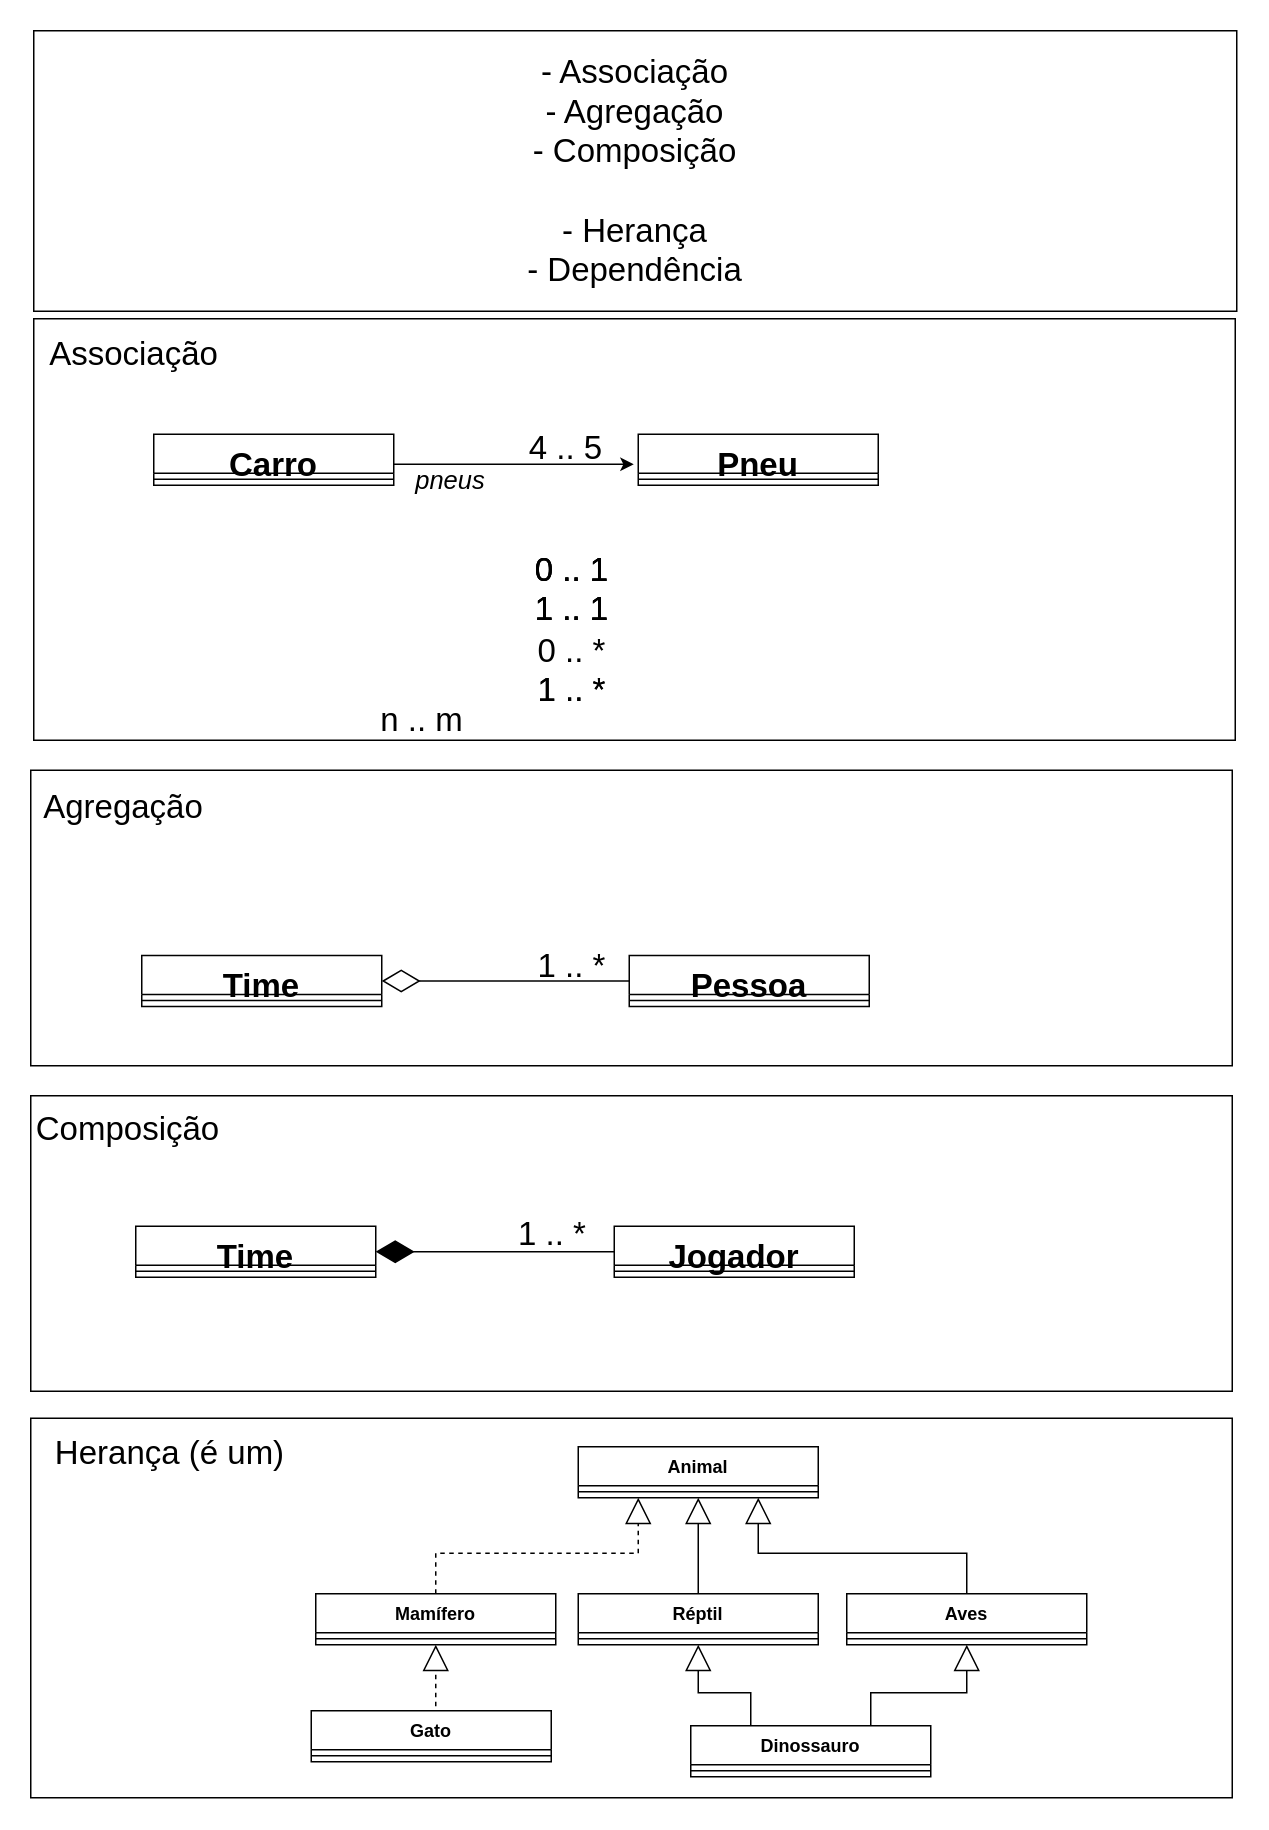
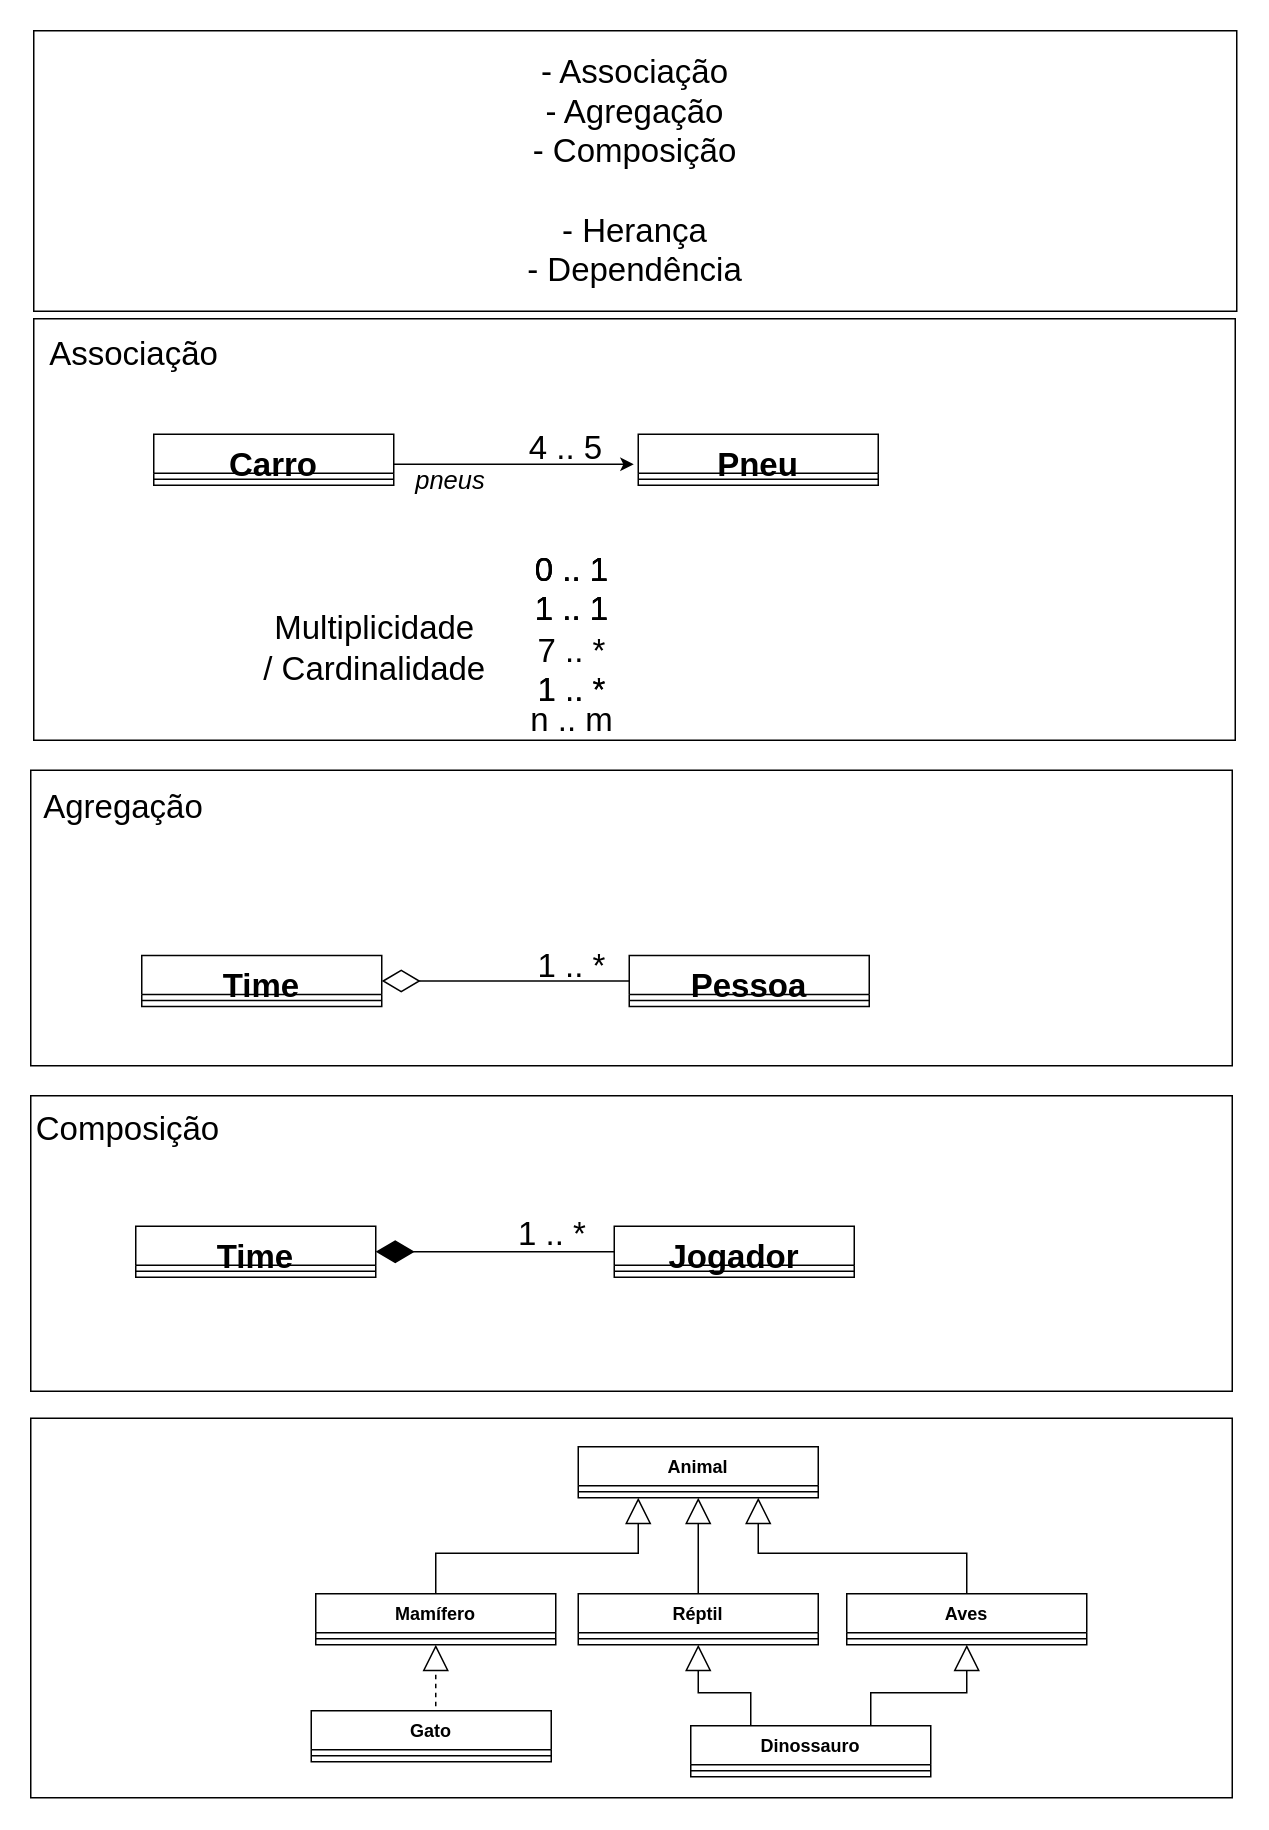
+ <mxCell id="16" value="Multiplicidade&lt;br&gt;/ Cardinalidade" style="text;html=1;strokeColor=none;fillColor=none;align=center;verticalAlign=middle;whiteSpace=wrap;rounded=0;fontSize=22;" parent="1" vertex="1"><mxGeometry x="160" y="403" width="179" height="57" as="geometry" /></mxCell>
- <mxCell id="11" value="0 .. *" style="text;html=1;strokeColor=none;fillColor=none;align=center;verticalAlign=middle;whiteSpace=wrap;rounded=0;fontSize=22;" parent="1" vertex="1"><mxGeometry x="343" y="424" width="76" height="20" as="geometry" /></mxCell>
+ <mxCell id="11" value="7 .. *" style="text;html=1;strokeColor=none;fillColor=none;align=center;verticalAlign=middle;whiteSpace=wrap;rounded=0;fontSize=22;" parent="1" vertex="1"><mxGeometry x="343" y="424" width="76" height="20" as="geometry" /></mxCell>
- <mxCell id="15" value="n .. m" style="text;html=1;strokeColor=none;fillColor=none;align=center;verticalAlign=middle;whiteSpace=wrap;rounded=0;fontSize=22;" parent="1" vertex="1"><mxGeometry x="243" y="470" width="76" height="20" as="geometry" /></mxCell>
+ <mxCell id="15" value="n .. m" style="text;html=1;strokeColor=none;fillColor=none;align=center;verticalAlign=middle;whiteSpace=wrap;rounded=0;fontSize=22;" parent="1" vertex="1"><mxGeometry x="343" y="470" width="76" height="20" as="geometry" /></mxCell>
- <mxCell id="40" value="Herança (é um)" style="text;html=1;strokeColor=none;fillColor=none;align=center;verticalAlign=middle;whiteSpace=wrap;rounded=0;fontSize=22;" vertex="1" parent="1"><mxGeometry x="30" y="959" width="166" height="20" as="geometry" /></mxCell>
- <mxCell id="43" style="edgeStyle=orthogonalEdgeStyle;rounded=0;orthogonalLoop=1;jettySize=auto;html=1;exitX=0.5;exitY=0;exitDx=0;exitDy=0;entryX=0.25;entryY=1;entryDx=0;entryDy=0;endArrow=block;endFill=0;strokeWidth=1;endSize=15;dashed=1;" edge="1" parent="1" source="44" target="41"><mxGeometry relative="1" as="geometry" /></mxCell>
+ <mxCell id="43" style="edgeStyle=orthogonalEdgeStyle;rounded=0;orthogonalLoop=1;jettySize=auto;html=1;exitX=0.5;exitY=0;exitDx=0;exitDy=0;entryX=0.25;entryY=1;entryDx=0;entryDy=0;endArrow=block;endFill=0;strokeWidth=1;endSize=15;" edge="1" parent="1" source="44" target="41"><mxGeometry relative="1" as="geometry" /></mxCell>
